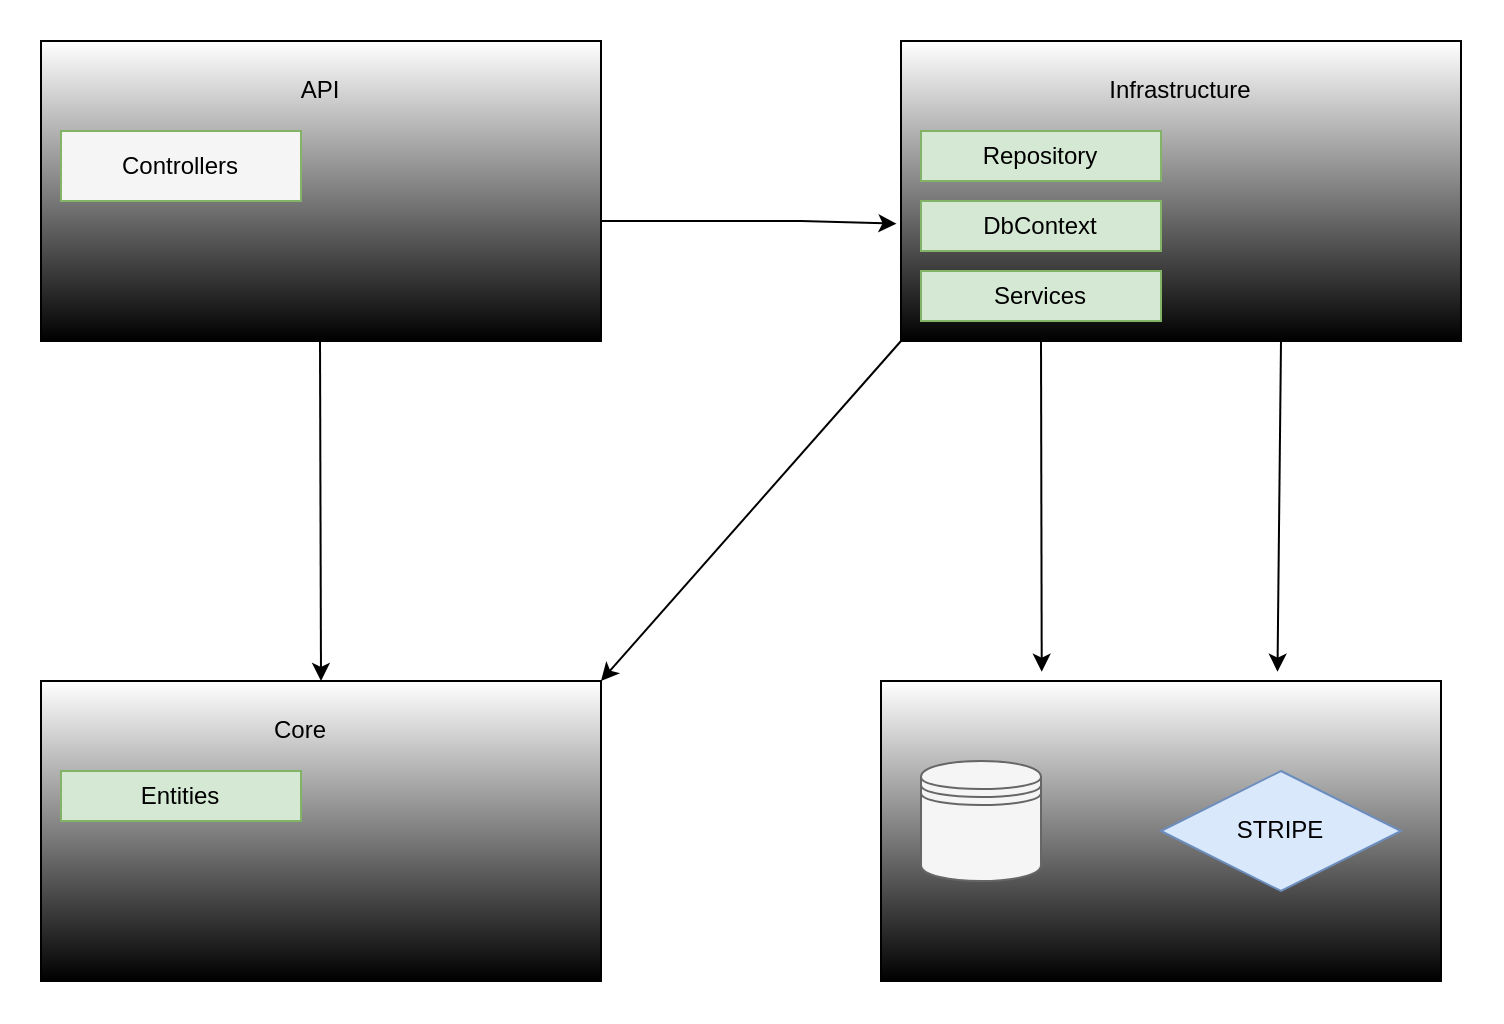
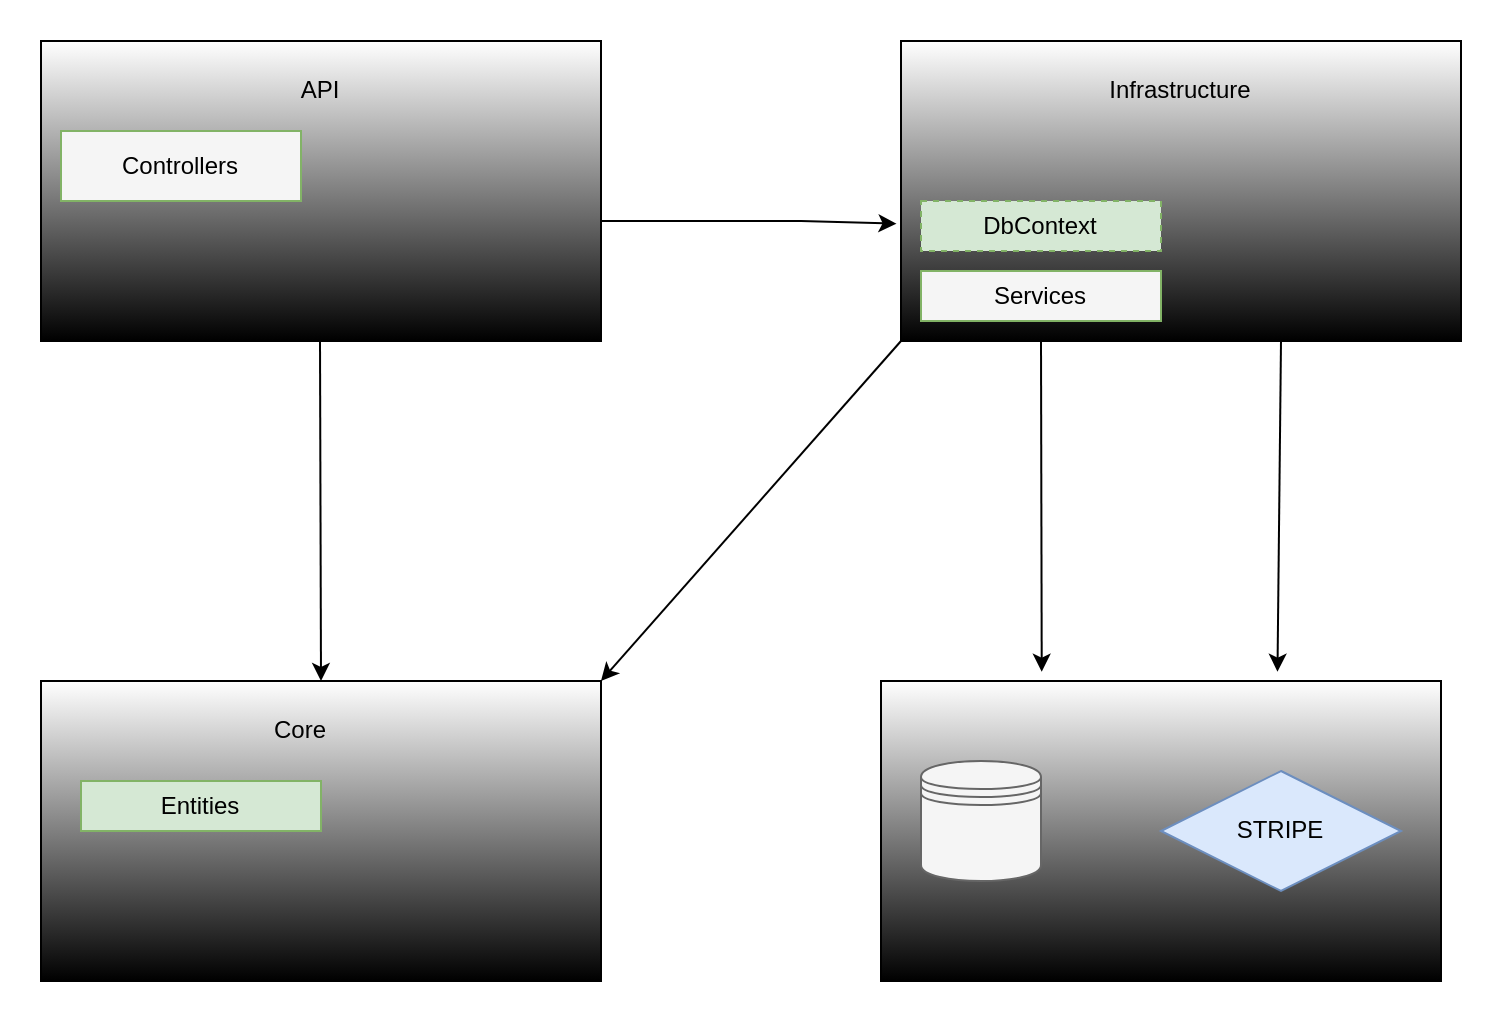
- <mxCell id="17" value="&lt;font color=&quot;#000000&quot;&gt;Repository&lt;/font&gt;" style="rounded=0;whiteSpace=wrap;html=1;fillColor=#d5e8d4;strokeColor=#82b366;" parent="1" vertex="1"><mxGeometry x="460" y="65" width="120" height="25" as="geometry" /></mxCell>
- <mxCell id="18" value="&lt;font color=&quot;#000000&quot;&gt;DbContext&lt;/font&gt;" style="rounded=0;whiteSpace=wrap;html=1;fillColor=#d5e8d4;strokeColor=#82b366;" parent="1" vertex="1"><mxGeometry x="460" y="100" width="120" height="25" as="geometry" /></mxCell>
+ <mxCell id="18" value="&lt;font color=&quot;#000000&quot;&gt;DbContext&lt;/font&gt;" style="rounded=0;whiteSpace=wrap;html=1;fillColor=#d5e8d4;strokeColor=#82b366;dashed=1;" parent="1" vertex="1"><mxGeometry x="460" y="100" width="120" height="25" as="geometry" /></mxCell>
- <mxCell id="19" value="&lt;font color=&quot;#000000&quot;&gt;Services&lt;/font&gt;" style="rounded=0;whiteSpace=wrap;html=1;fillColor=#d5e8d4;strokeColor=#82b366;" parent="1" vertex="1"><mxGeometry x="460" y="135" width="120" height="25" as="geometry" /></mxCell>
+ <mxCell id="19" value="&lt;font color=&quot;#000000&quot;&gt;Services&lt;/font&gt;" style="rounded=0;whiteSpace=wrap;html=1;fillColor=#f5f5f5;strokeColor=#82b366;" parent="1" vertex="1"><mxGeometry x="460" y="135" width="120" height="25" as="geometry" /></mxCell>
- <mxCell id="20" value="&lt;font color=&quot;#000000&quot;&gt;Entities&lt;/font&gt;" style="rounded=0;whiteSpace=wrap;html=1;fillColor=#d5e8d4;strokeColor=#82b366;" parent="1" vertex="1"><mxGeometry x="30" y="385" width="120" height="25" as="geometry" /></mxCell>
+ <mxCell id="20" value="&lt;font color=&quot;#000000&quot;&gt;Entities&lt;/font&gt;" style="rounded=0;whiteSpace=wrap;html=1;fillColor=#d5e8d4;strokeColor=#82b366;" parent="1" vertex="1"><mxGeometry x="40" y="390" width="120" height="25" as="geometry" /></mxCell>
